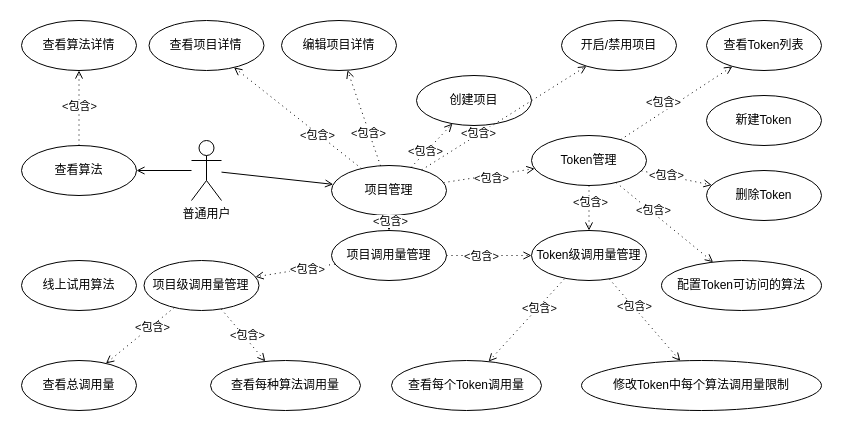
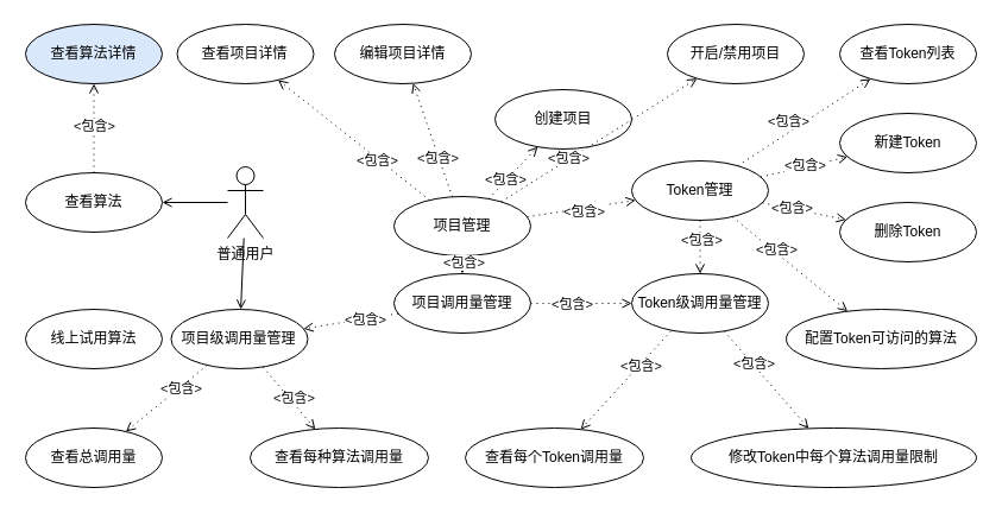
- <mxCell id="60" value="&lt;p style=&quot;line-height: 100%;&quot;&gt;查看算法详情&lt;/p&gt;" style="ellipse;whiteSpace=wrap;html=1;verticalAlign=top;" vertex="1" parent="1"><mxGeometry x="21" y="20" width="115" height="50" as="geometry" /></mxCell>
+ <mxCell id="60" value="&lt;p style=&quot;line-height: 100%;&quot;&gt;查看算法详情&lt;/p&gt;" style="ellipse;whiteSpace=wrap;html=1;verticalAlign=top;fillColor=#dae8fc;" vertex="1" parent="1"><mxGeometry x="21" y="20" width="115" height="50" as="geometry" /></mxCell>
+ <mxCell id="49" value="" style="rounded=0;orthogonalLoop=1;jettySize=auto;html=1;dashed=1;dashPattern=1 4;endArrow=open;endFill=0;" edge="1" target="51" parent="1" source="7"><mxGeometry relative="1" as="geometry"><mxPoint x="621" y="203" as="sourcePoint" /></mxGeometry></mxCell>
+ <mxCell id="50" value="&amp;lt;包含&amp;gt;" style="edgeLabel;html=1;align=center;verticalAlign=middle;resizable=0;points=[];" vertex="1" connectable="0" parent="49"><mxGeometry x="-0.311" y="1" relative="1" as="geometry"><mxPoint x="12" y="-3" as="offset" /></mxGeometry></mxCell>
- <mxCell id="2" value="" style="rounded=0;orthogonalLoop=1;jettySize=auto;html=1;endArrow=open;endFill=0;" edge="1" parent="1" source="3" target="6"><mxGeometry relative="1" as="geometry" /></mxCell>
+ <mxCell id="2" value="" style="rounded=0;orthogonalLoop=1;jettySize=auto;html=1;endArrow=open;endFill=0;" edge="1" parent="1" source="3" target="16"><mxGeometry relative="1" as="geometry" /></mxCell>
